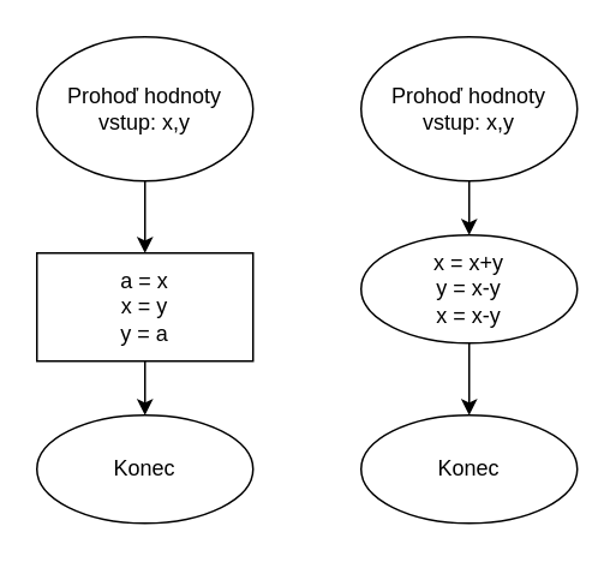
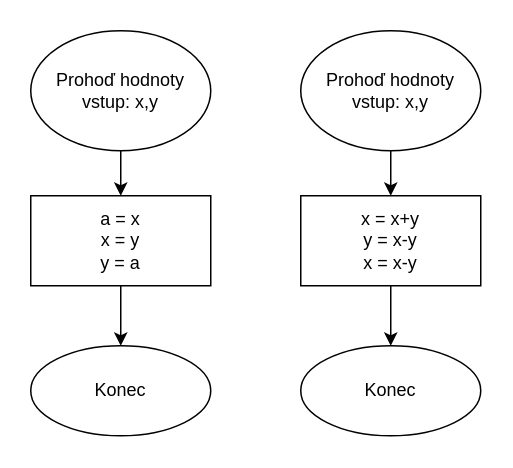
- <mxCell id="10" value="x = x+y&lt;br&gt;&lt;div&gt;y = x-y&lt;br&gt;&lt;/div&gt;&lt;div&gt;x = x-y&lt;br&gt;&lt;/div&gt;" style="ellipse;whiteSpace=wrap;html=1;" vertex="1" parent="1"><mxGeometry x="200" y="130" width="120" height="60" as="geometry" /></mxCell>
+ <mxCell id="10" value="x = x+y&lt;br&gt;&lt;div&gt;y = x-y&lt;br&gt;&lt;/div&gt;&lt;div&gt;x = x-y&lt;br&gt;&lt;/div&gt;" style="whiteSpace=wrap;html=1;" vertex="1" parent="1"><mxGeometry x="200" y="130" width="120" height="60" as="geometry" /></mxCell>
- <mxCell id="5" value="a = x&lt;br&gt;&lt;div&gt;x = y&lt;/div&gt;&lt;div&gt;y = a&lt;br&gt;&lt;/div&gt;" style="whiteSpace=wrap;html=1;" vertex="1" parent="1"><mxGeometry x="20" y="140" width="120" height="60" as="geometry" /></mxCell>
+ <mxCell id="5" value="a = x&lt;br&gt;&lt;div&gt;x = y&lt;/div&gt;&lt;div&gt;y = a&lt;br&gt;&lt;/div&gt;" style="whiteSpace=wrap;html=1;" vertex="1" parent="1"><mxGeometry x="20" y="130" width="120" height="60" as="geometry" /></mxCell>
